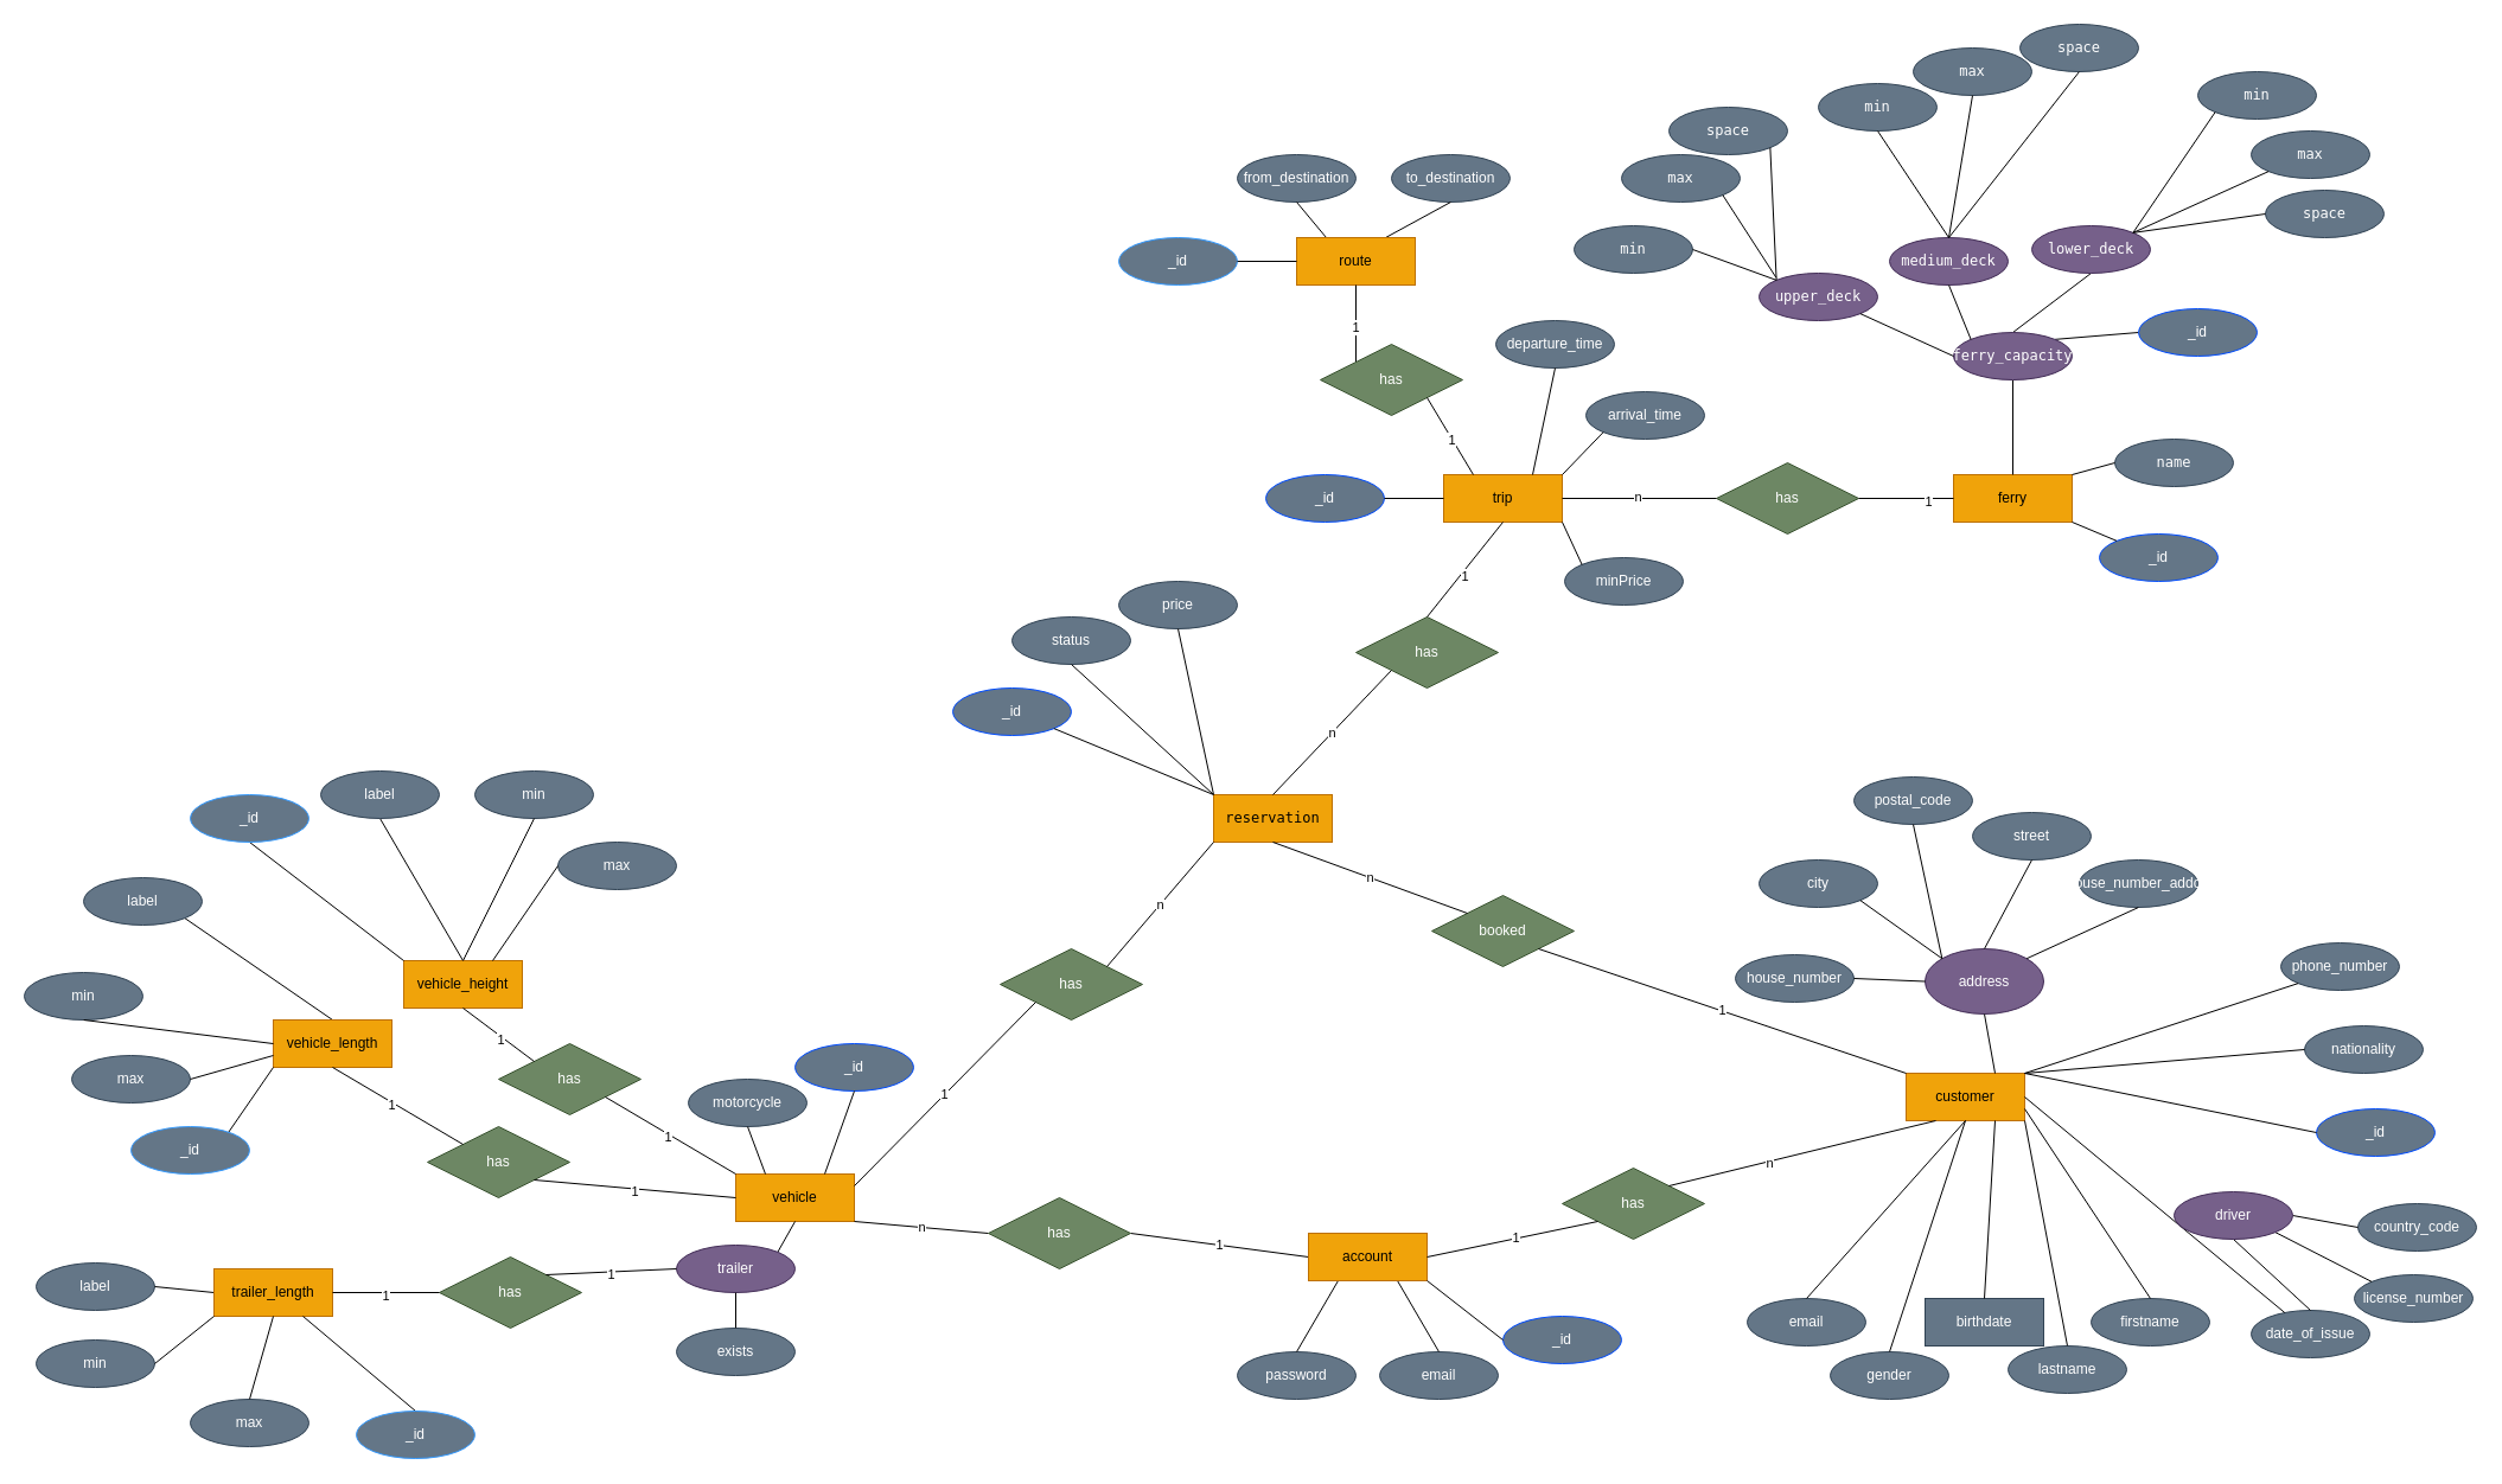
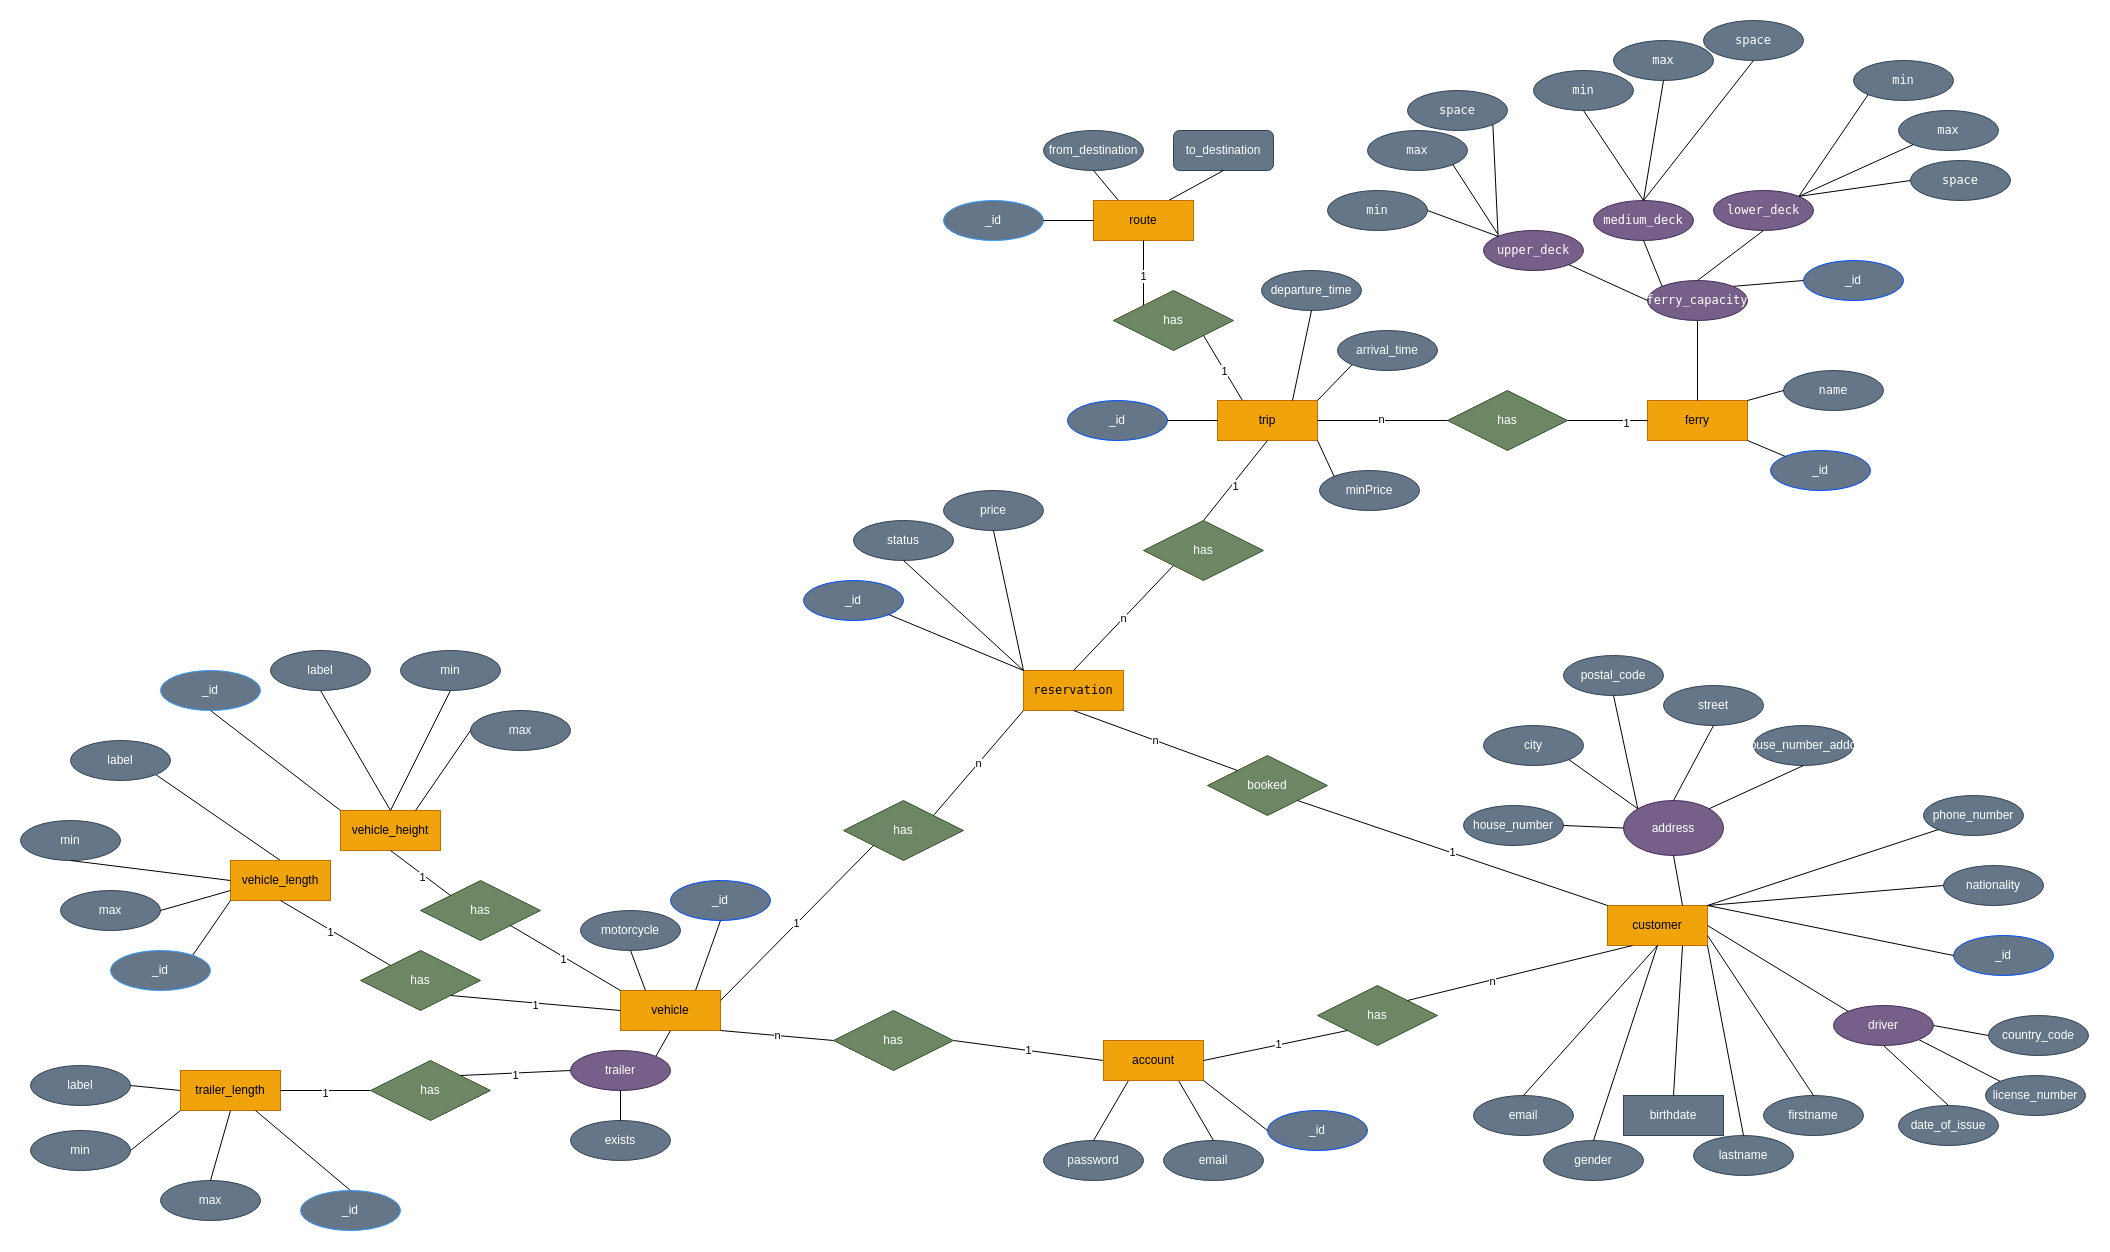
- <mxCell id="2" value="to_destination" style="ellipse;whiteSpace=wrap;html=1;align=center;fillColor=#647687;fontColor=#ffffff;strokeColor=#314354;" parent="1" vertex="1"><mxGeometry x="1173" y="130" width="100" height="40" as="geometry" /></mxCell>
+ <mxCell id="2" value="to_destination" style="whiteSpace=wrap;html=1;align=center;fillColor=#647687;fontColor=#ffffff;strokeColor=#314354;rounded=1;" parent="1" vertex="1"><mxGeometry x="1173" y="130" width="100" height="40" as="geometry" /></mxCell>
- <mxCell id="36" value="" style="endArrow=none;html=1;rounded=0;exitX=1;exitY=0.5;exitDx=0;exitDy=0;" parent="1" source="11" target="30" edge="1"><mxGeometry relative="1" as="geometry"><mxPoint x="933" y="895" as="sourcePoint" /><mxPoint x="1160" y="795" as="targetPoint" /></mxGeometry></mxCell>
+ <mxCell id="36" value="" style="endArrow=none;html=1;rounded=0;entryX=0;entryY=0;entryDx=0;entryDy=0;exitX=1;exitY=0.5;exitDx=0;exitDy=0;" parent="1" source="11" target="46" edge="1"><mxGeometry relative="1" as="geometry"><mxPoint x="933" y="895" as="sourcePoint" /><mxPoint x="1160" y="795" as="targetPoint" /></mxGeometry></mxCell>
